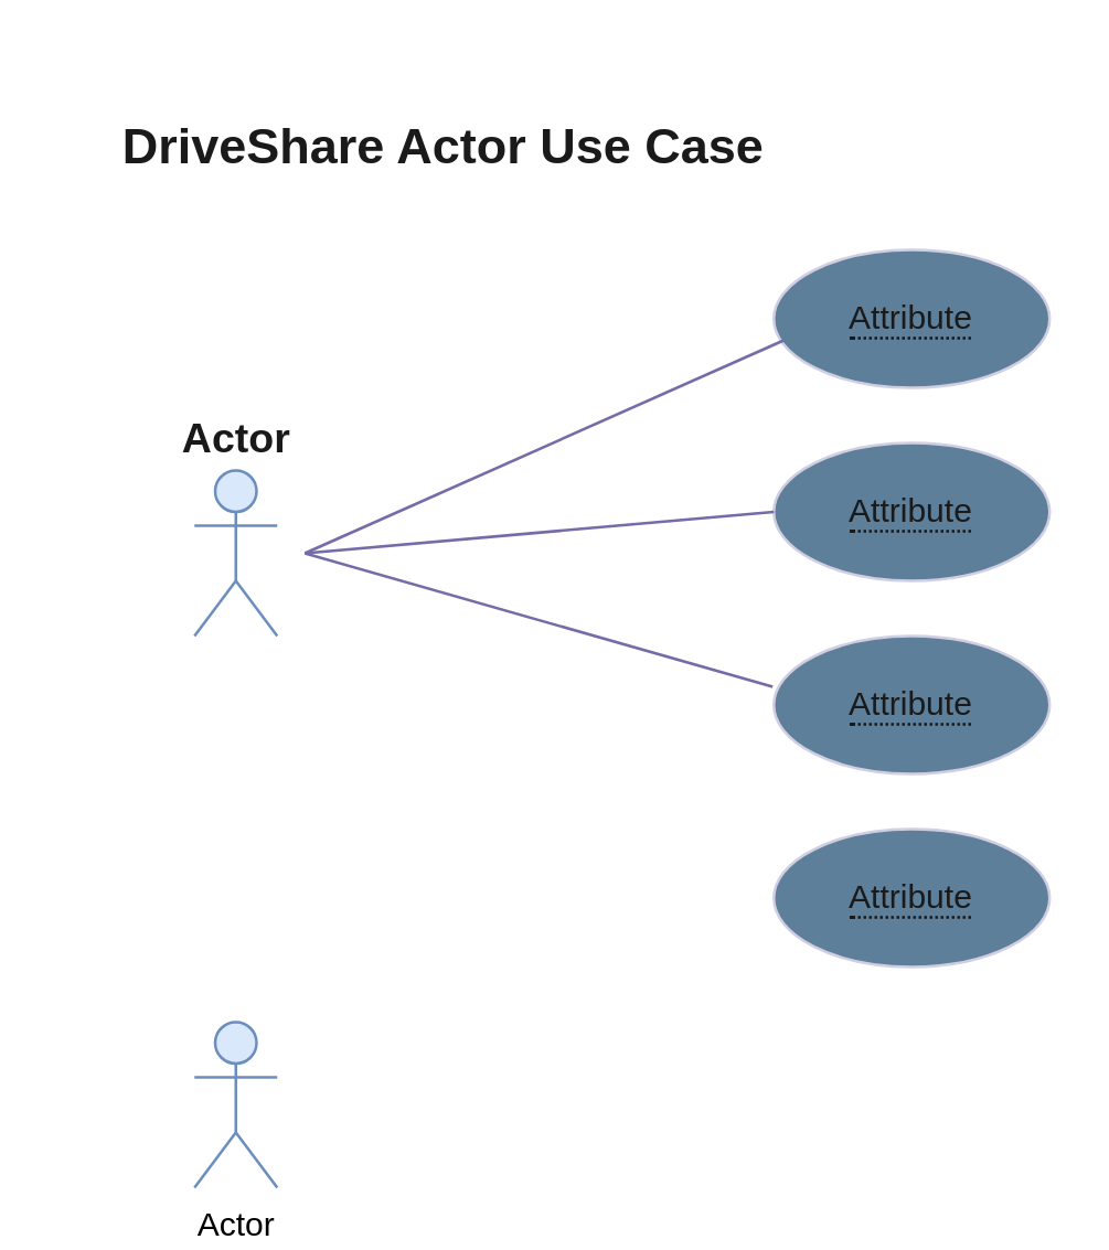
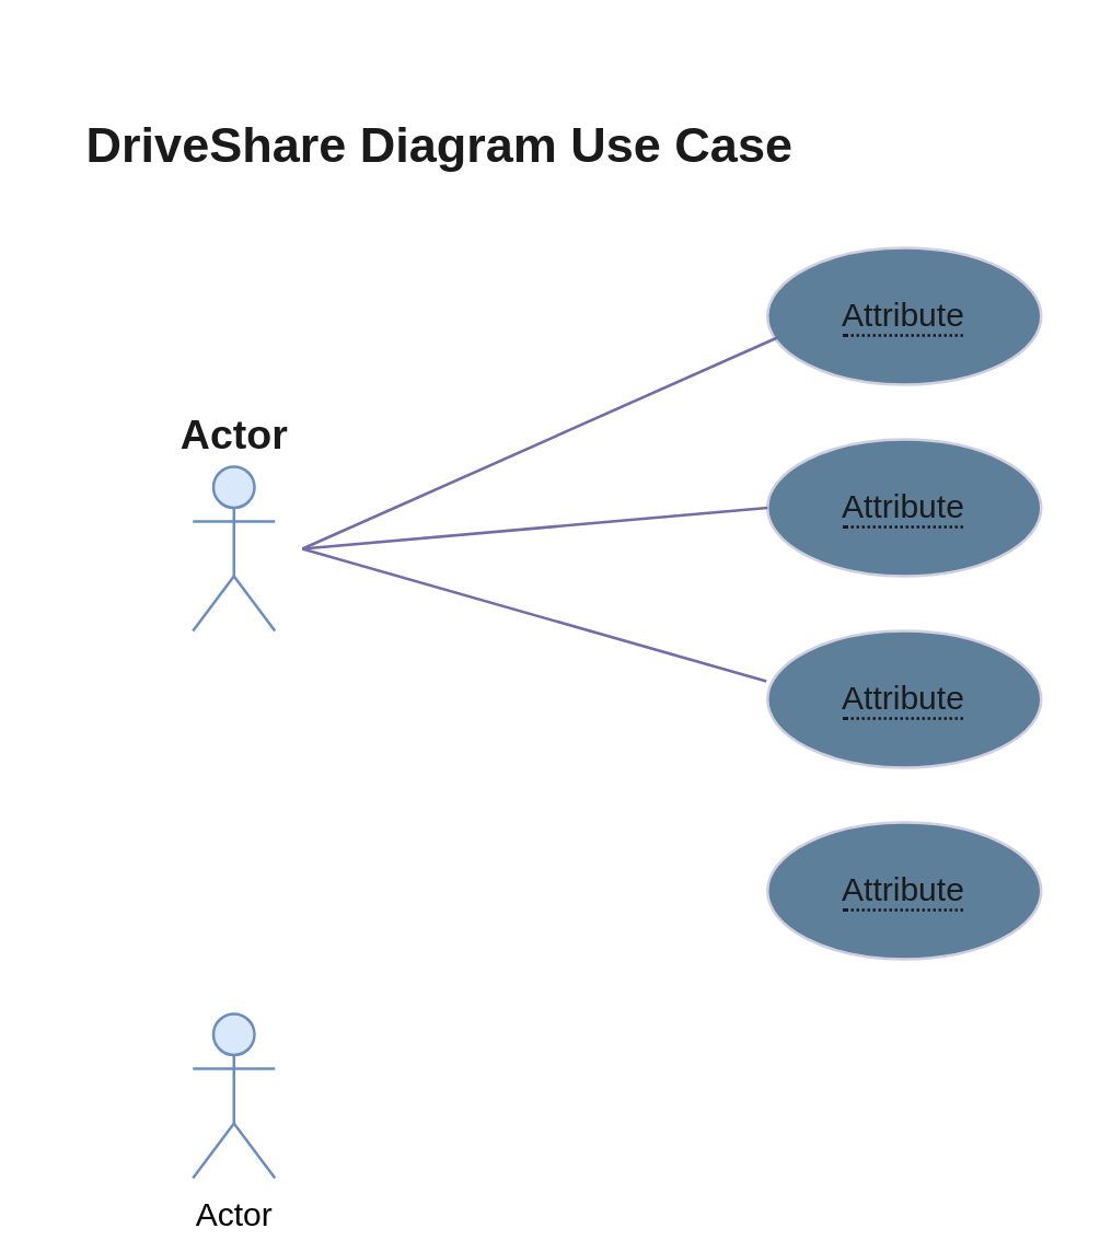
- <mxCell id="4" value="&lt;h2 style=&quot;text-align: justify; line-height: 120%;&quot;&gt;&lt;span style=&quot;background-color: initial;&quot;&gt;DriveShare Actor Use Case&lt;/span&gt;&lt;/h2&gt;&lt;div style=&quot;text-align: justify; line-height: 120%;&quot;&gt;&lt;br&gt;&lt;/div&gt;" style="text;html=1;align=center;verticalAlign=middle;resizable=0;points=[];autosize=1;strokeColor=none;fillColor=none;fontColor=#1A1A1A;" vertex="1" parent="1"><mxGeometry x="20" width="280" height="80" as="geometry" y="20" /></mxCell>
+ <mxCell id="4" value="&lt;h2 style=&quot;text-align: justify; line-height: 120%;&quot;&gt;&lt;span style=&quot;background-color: initial;&quot;&gt;DriveShare Diagram Use Case&lt;/span&gt;&lt;/h2&gt;&lt;div style=&quot;text-align: justify; line-height: 120%;&quot;&gt;&lt;br&gt;&lt;/div&gt;" style="text;html=1;align=center;verticalAlign=middle;resizable=0;points=[];autosize=1;strokeColor=none;fillColor=none;fontColor=#1A1A1A;" vertex="1" parent="1"><mxGeometry x="20" width="280" height="80" as="geometry" y="20" /></mxCell>
